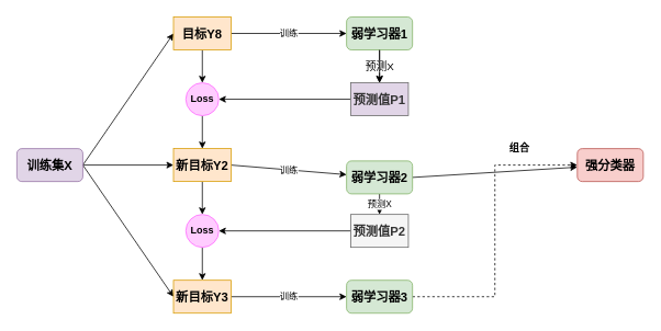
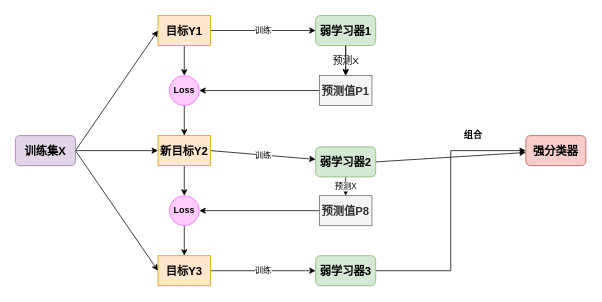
- <mxCell id="12" value="目标Y8" style="rounded=0;whiteSpace=wrap;html=1;fillColor=#ffe6cc;strokeColor=#d79b00;fontStyle=1;fontSize=15;" vertex="1" parent="1"><mxGeometry x="210" y="20" width="70" height="40" as="geometry" /></mxCell>
+ <mxCell id="12" value="目标Y1" style="rounded=0;whiteSpace=wrap;html=1;fillColor=#ffe6cc;strokeColor=#d79b00;fontStyle=1;fontSize=15;" vertex="1" parent="1"><mxGeometry x="210" y="20" width="70" height="40" as="geometry" /></mxCell>
- <mxCell id="14" value="预测值P1" style="rounded=0;whiteSpace=wrap;html=1;fillColor=#e1d5e7;strokeColor=#666666;fontStyle=1;fontSize=15;fontColor=#333333;" vertex="1" parent="1"><mxGeometry x="425" y="100" width="70" height="40" as="geometry" /></mxCell>
+ <mxCell id="14" value="预测值P1" style="rounded=0;whiteSpace=wrap;html=1;fillColor=#f5f5f5;strokeColor=#666666;fontStyle=1;fontSize=15;fontColor=#333333;" vertex="1" parent="1"><mxGeometry x="425" y="100" width="70" height="40" as="geometry" /></mxCell>
- <mxCell id="24" value="预测值P2" style="rounded=0;whiteSpace=wrap;html=1;fillColor=#f5f5f5;strokeColor=#666666;fontStyle=1;fontSize=15;fontColor=#333333;" vertex="1" parent="1"><mxGeometry x="425" y="260" width="70" height="40" as="geometry" /></mxCell>
+ <mxCell id="24" value="预测值P8" style="rounded=0;whiteSpace=wrap;html=1;fillColor=#f5f5f5;strokeColor=#666666;fontStyle=1;fontSize=15;fontColor=#333333;" vertex="1" parent="1"><mxGeometry x="425" y="260" width="70" height="40" as="geometry" /></mxCell>
- <mxCell id="29" style="edgeStyle=orthogonalEdgeStyle;rounded=0;orthogonalLoop=1;jettySize=auto;html=1;exitX=1;exitY=0.5;exitDx=0;exitDy=0;entryX=0;entryY=0.5;entryDx=0;entryDy=0;dashed=1;" edge="1" parent="1" source="30" target="9"><mxGeometry relative="1" as="geometry" /></mxCell>
+ <mxCell id="29" style="edgeStyle=orthogonalEdgeStyle;rounded=0;orthogonalLoop=1;jettySize=auto;html=1;exitX=1;exitY=0.5;exitDx=0;exitDy=0;entryX=0;entryY=0.5;entryDx=0;entryDy=0;" edge="1" parent="1" source="30" target="9"><mxGeometry relative="1" as="geometry" /></mxCell>
- <mxCell id="28" value="新目标Y3" style="rounded=0;whiteSpace=wrap;html=1;fillColor=#ffe6cc;strokeColor=#d79b00;fontStyle=1;fontSize=15;" vertex="1" parent="1"><mxGeometry x="210" y="340" width="70" height="40" as="geometry" /></mxCell>
+ <mxCell id="28" value="目标Y3" style="rounded=0;whiteSpace=wrap;html=1;fillColor=#ffe6cc;strokeColor=#d79b00;fontStyle=1;fontSize=15;" vertex="1" parent="1"><mxGeometry x="210" y="340" width="70" height="40" as="geometry" /></mxCell>
